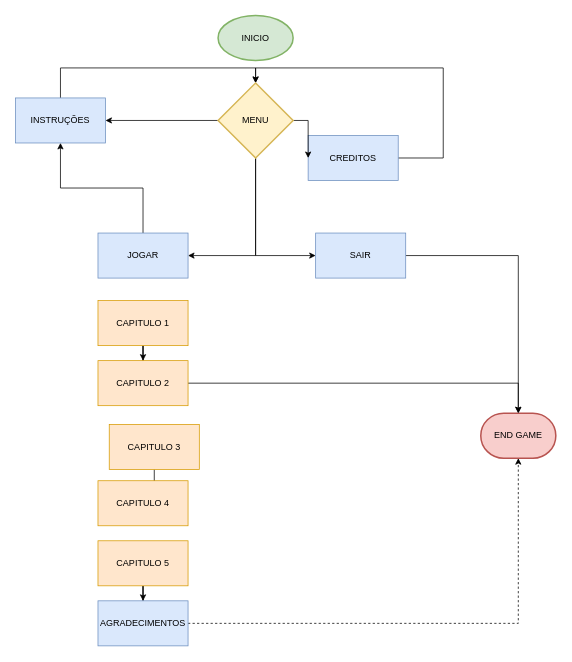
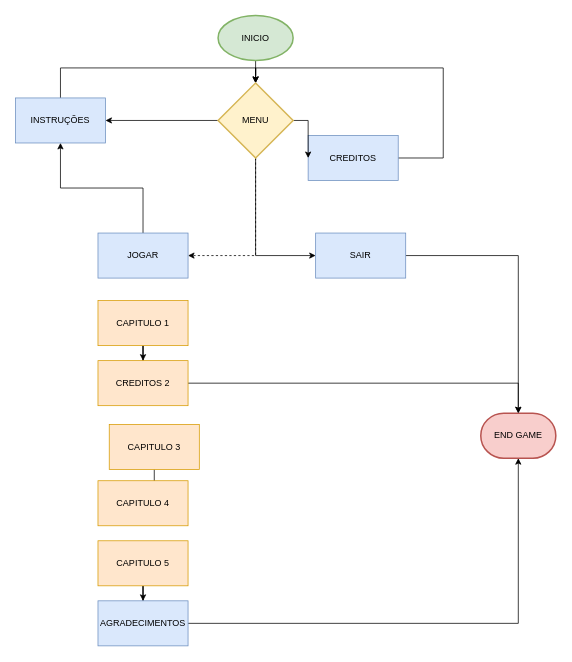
+ <mxCell id="2" style="edgeStyle=orthogonalEdgeStyle;rounded=0;orthogonalLoop=1;jettySize=auto;html=1;entryX=0.5;entryY=0;entryDx=0;entryDy=0;entryPerimeter=0;" edge="1" parent="1" source="3" target="26"><mxGeometry relative="1" as="geometry" /></mxCell>
- <mxCell id="22" style="edgeStyle=orthogonalEdgeStyle;rounded=0;orthogonalLoop=1;jettySize=auto;html=1;" edge="1" parent="1" source="26" target="7"><mxGeometry relative="1" as="geometry"><Array as="points"><mxPoint x="340" y="340" /></Array></mxGeometry></mxCell>
+ <mxCell id="22" style="edgeStyle=orthogonalEdgeStyle;rounded=0;orthogonalLoop=1;jettySize=auto;html=1;dashed=1;" edge="1" parent="1" source="26" target="7"><mxGeometry relative="1" as="geometry"><Array as="points"><mxPoint x="340" y="340" /></Array></mxGeometry></mxCell>
- <mxCell id="14" value="CAPITULO 2" style="whiteSpace=wrap;html=1;arcSize=12;fillColor=#ffe6cc;strokeColor=#d79b00;" vertex="1" parent="1"><mxGeometry x="130" y="480" width="120" height="60" as="geometry" /></mxCell>
+ <mxCell id="14" value="CREDITOS 2" style="whiteSpace=wrap;html=1;arcSize=12;fillColor=#ffe6cc;strokeColor=#d79b00;" vertex="1" parent="1"><mxGeometry x="130" y="480" width="120" height="60" as="geometry" /></mxCell>
- <mxCell id="20" style="edgeStyle=orthogonalEdgeStyle;rounded=0;orthogonalLoop=1;jettySize=auto;html=1;entryX=0.5;entryY=1;entryDx=0;entryDy=0;entryPerimeter=0;dashed=1;" edge="1" parent="1" source="21" target="8"><mxGeometry relative="1" as="geometry" /></mxCell>
+ <mxCell id="20" style="edgeStyle=orthogonalEdgeStyle;rounded=0;orthogonalLoop=1;jettySize=auto;html=1;entryX=0.5;entryY=1;entryDx=0;entryDy=0;entryPerimeter=0;" edge="1" parent="1" source="21" target="8"><mxGeometry relative="1" as="geometry" /></mxCell>
